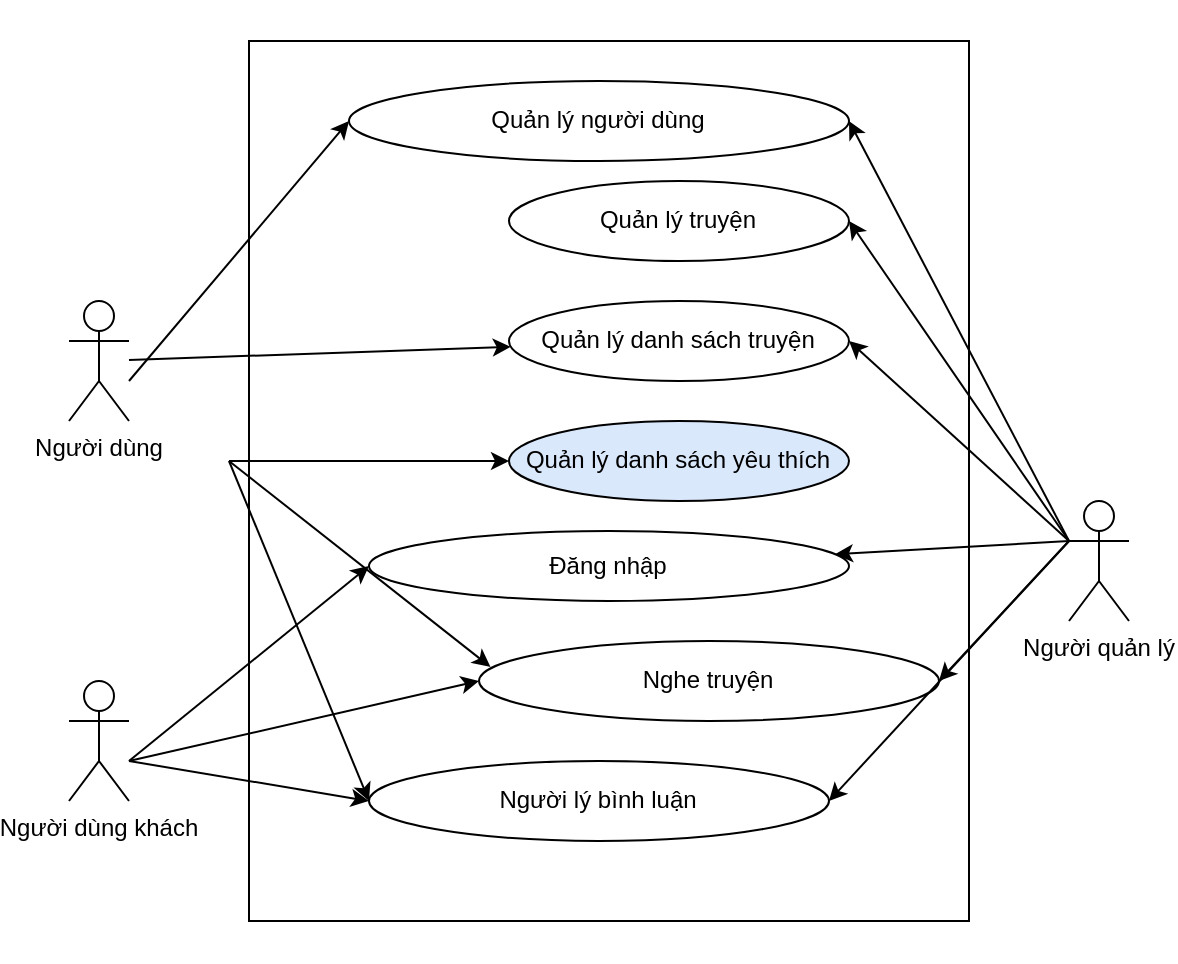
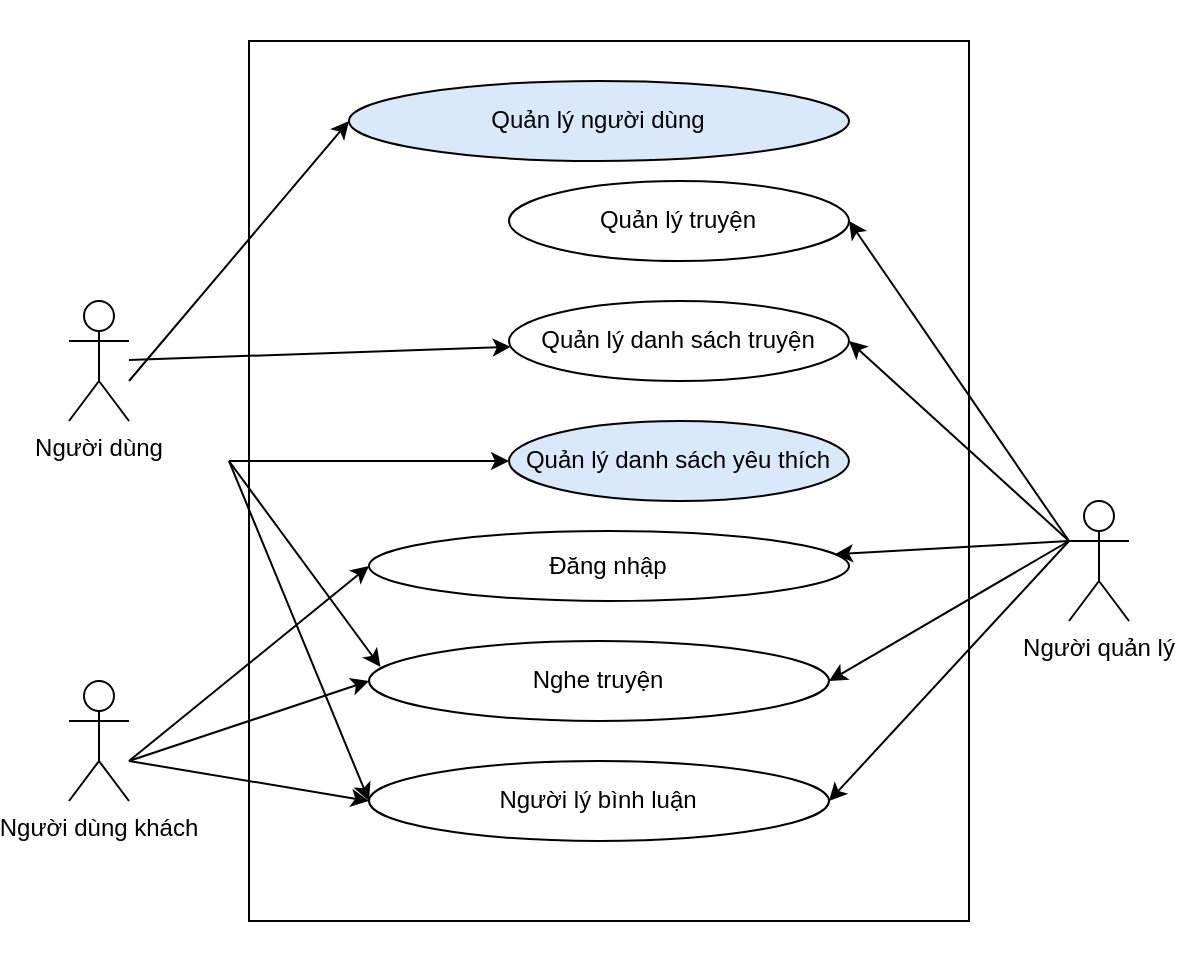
- <mxCell id="24" value="Quản lý người dùng" style="ellipse;whiteSpace=wrap;html=1;" parent="1" vertex="1"><mxGeometry x="160" y="40" width="250" height="40" as="geometry" /></mxCell>
+ <mxCell id="24" value="Quản lý người dùng" style="ellipse;whiteSpace=wrap;html=1;fillColor=#dae8fc;" parent="1" vertex="1"><mxGeometry x="160" y="40" width="250" height="40" as="geometry" /></mxCell>
- <mxCell id="25" value="" style="endArrow=classic;html=1;rounded=0;exitX=0;exitY=0.333;exitDx=0;exitDy=0;exitPerimeter=0;entryX=1;entryY=0.5;entryDx=0;entryDy=0;" parent="1" source="4" target="24" edge="1"><mxGeometry width="50" height="50" relative="1" as="geometry"><mxPoint x="300" y="290" as="sourcePoint" /><mxPoint x="350" y="240" as="targetPoint" /></mxGeometry></mxCell>
- <mxCell id="9" value="Nghe truyện" style="ellipse;whiteSpace=wrap;html=1;" parent="1" vertex="1"><mxGeometry x="225" y="320" width="230" height="40" as="geometry" /></mxCell>
+ <mxCell id="9" value="Nghe truyện" style="ellipse;whiteSpace=wrap;html=1;" parent="1" vertex="1"><mxGeometry x="170" y="320" width="230" height="40" as="geometry" /></mxCell>
